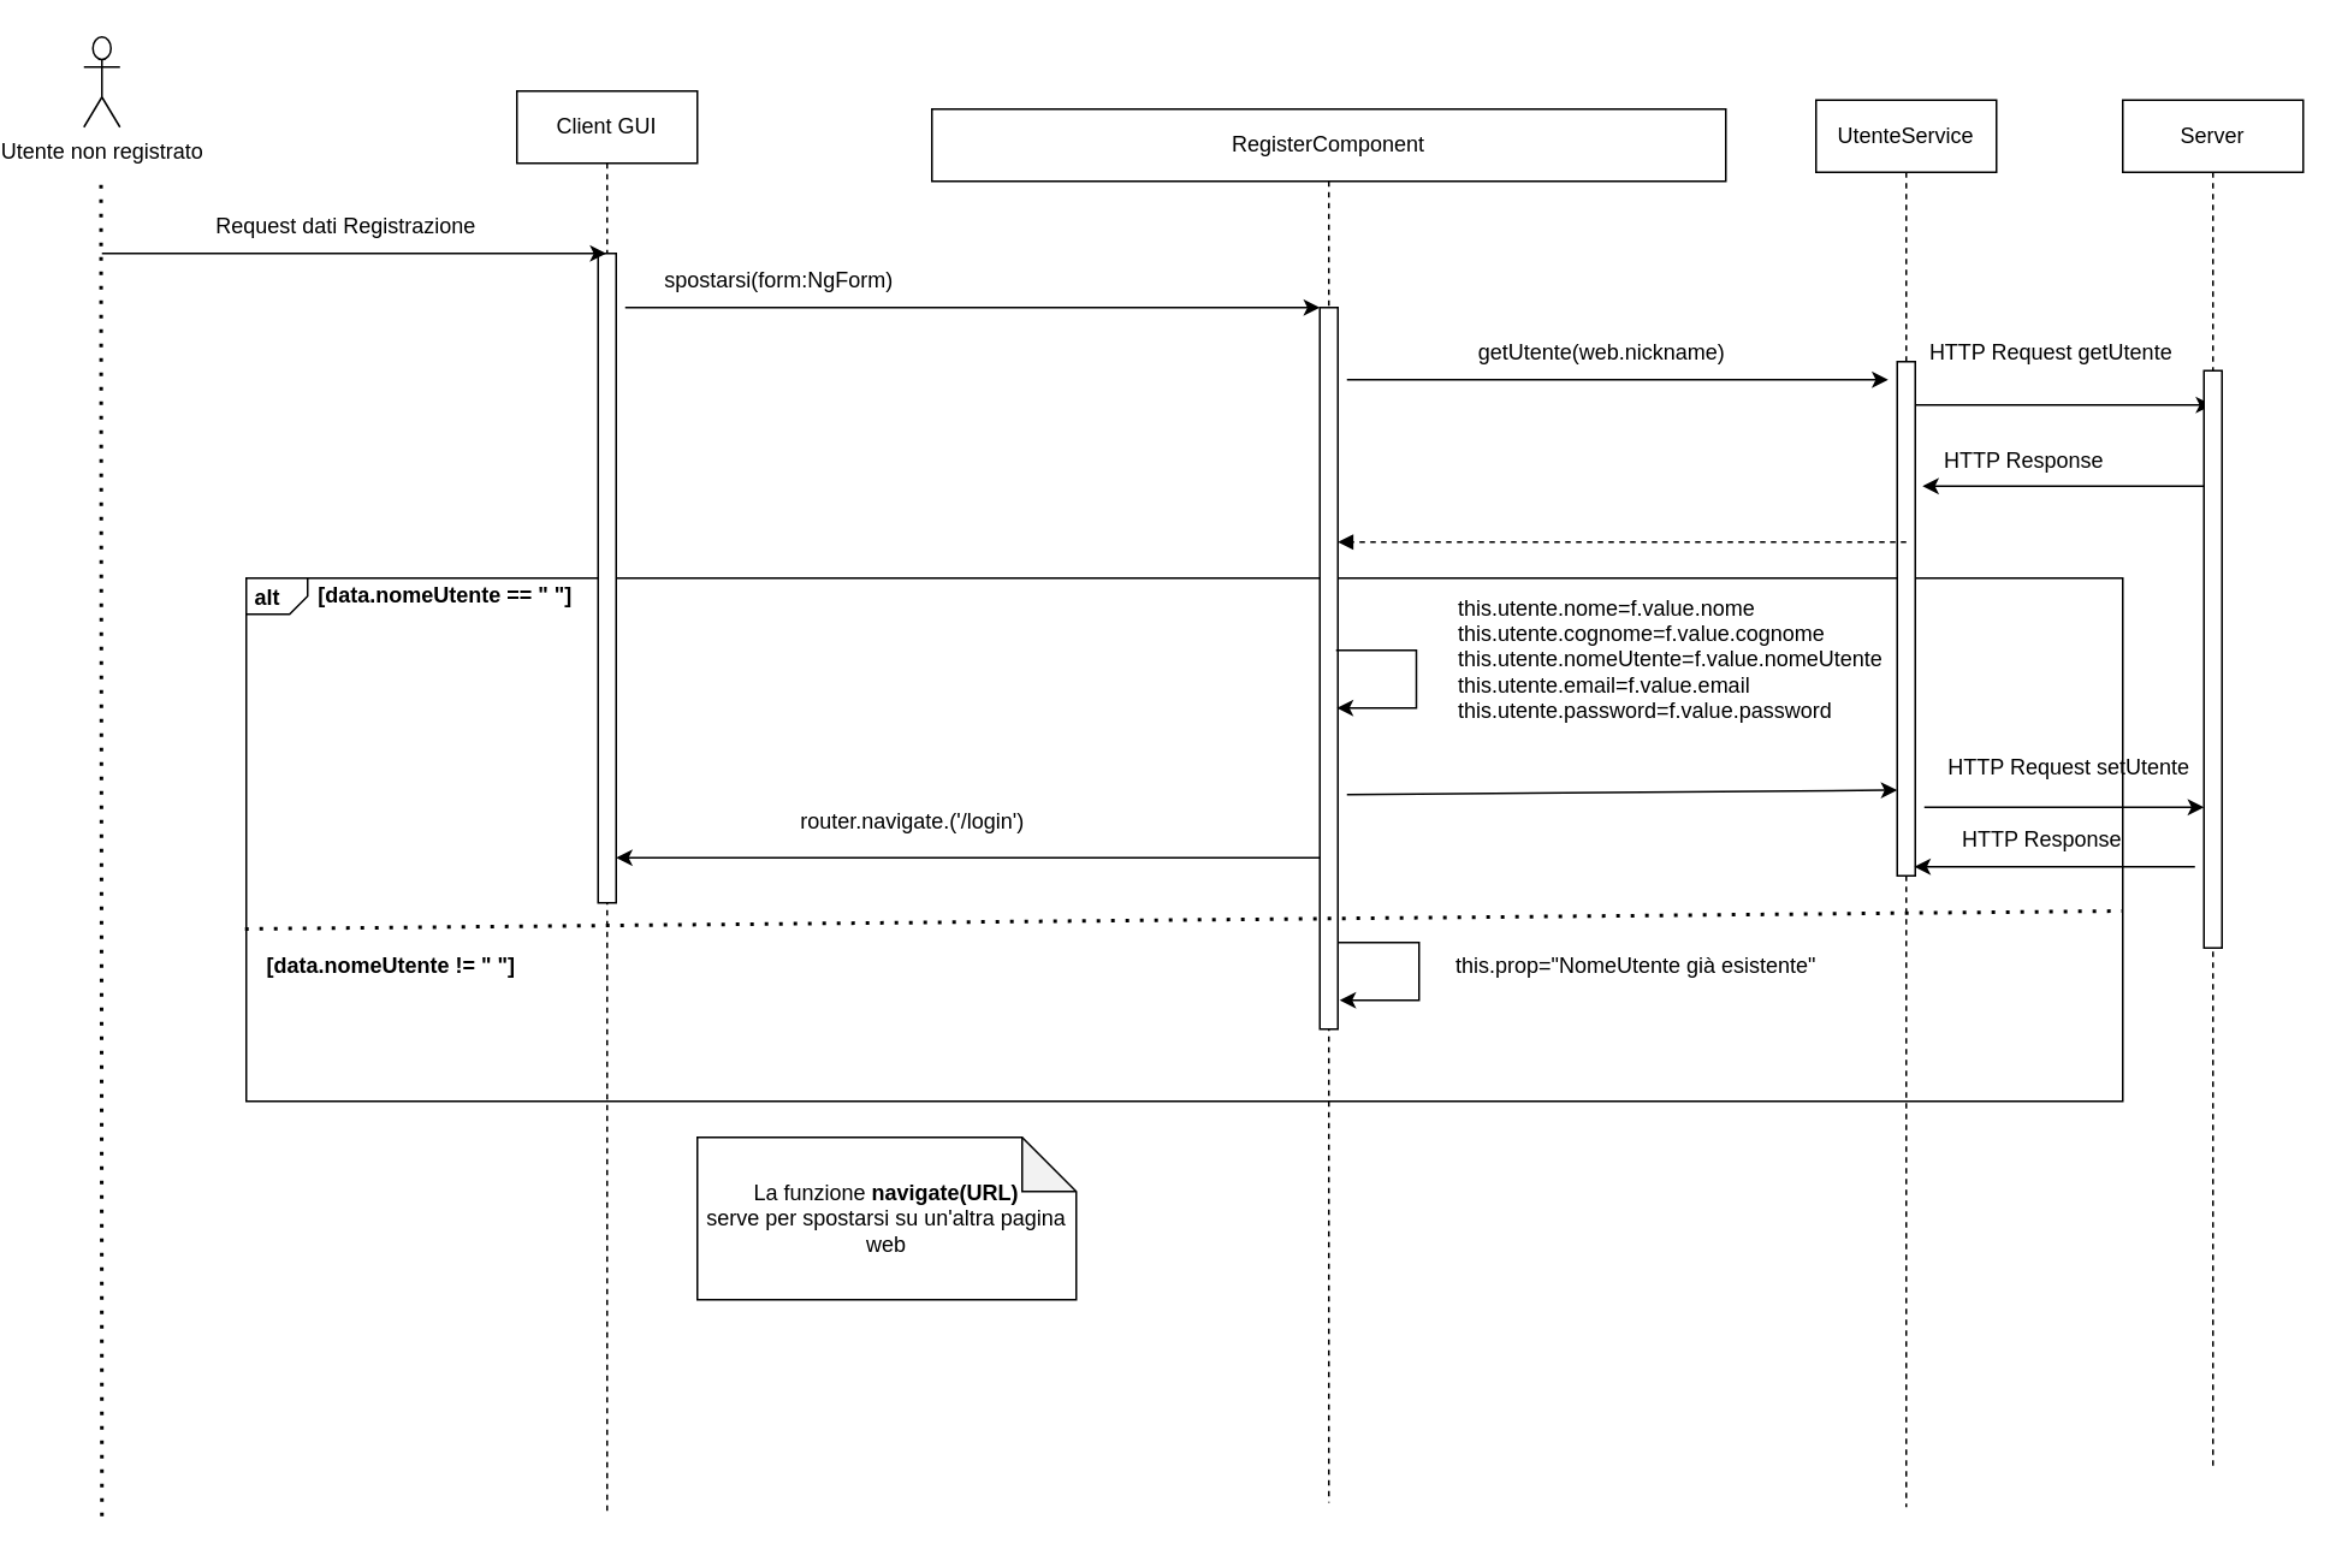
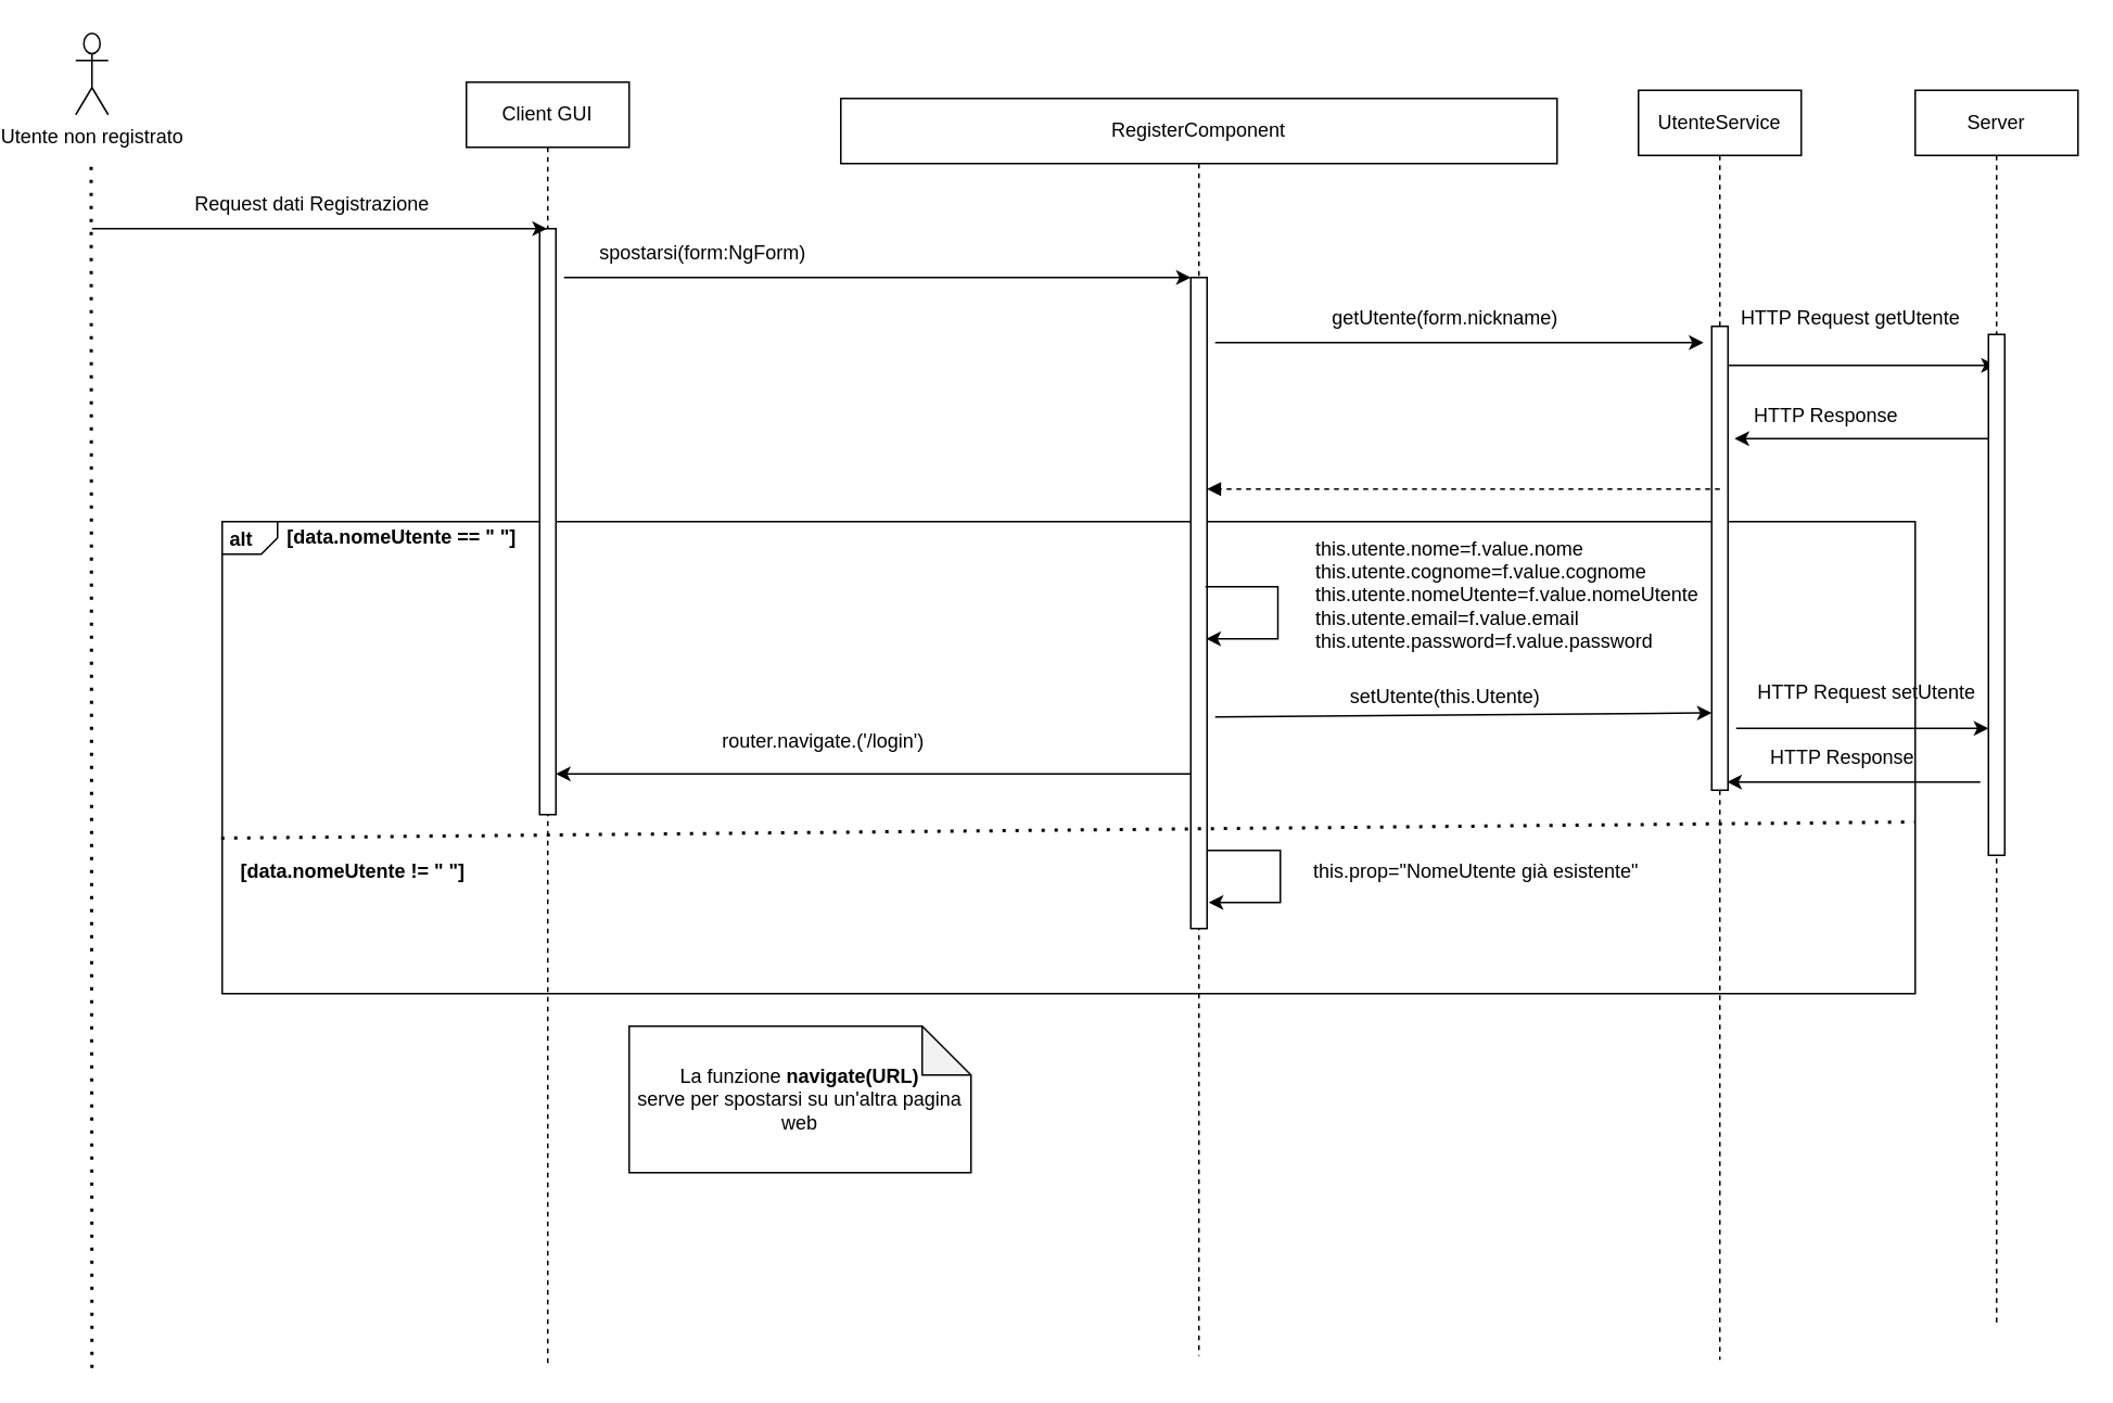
- <mxCell id="8" value="getUtente(web.nickname)" style="text;html=1;align=center;verticalAlign=middle;resizable=0;points=[];autosize=1;strokeColor=none;fillColor=none;" parent="3" vertex="1"><mxGeometry x="291" y="120" width="160" height="30" as="geometry" /></mxCell>
+ <mxCell id="8" value="getUtente(form.nickname)" style="text;html=1;align=center;verticalAlign=middle;resizable=0;points=[];autosize=1;strokeColor=none;fillColor=none;" parent="3" vertex="1"><mxGeometry x="291" y="120" width="160" height="30" as="geometry" /></mxCell>
+ <mxCell id="11" value="setUtente(this.Utente)" style="text;html=1;align=center;verticalAlign=middle;resizable=0;points=[];autosize=1;strokeColor=none;fillColor=none;" parent="3" vertex="1"><mxGeometry x="301" y="352.5" width="140" height="30" as="geometry" /></mxCell>
